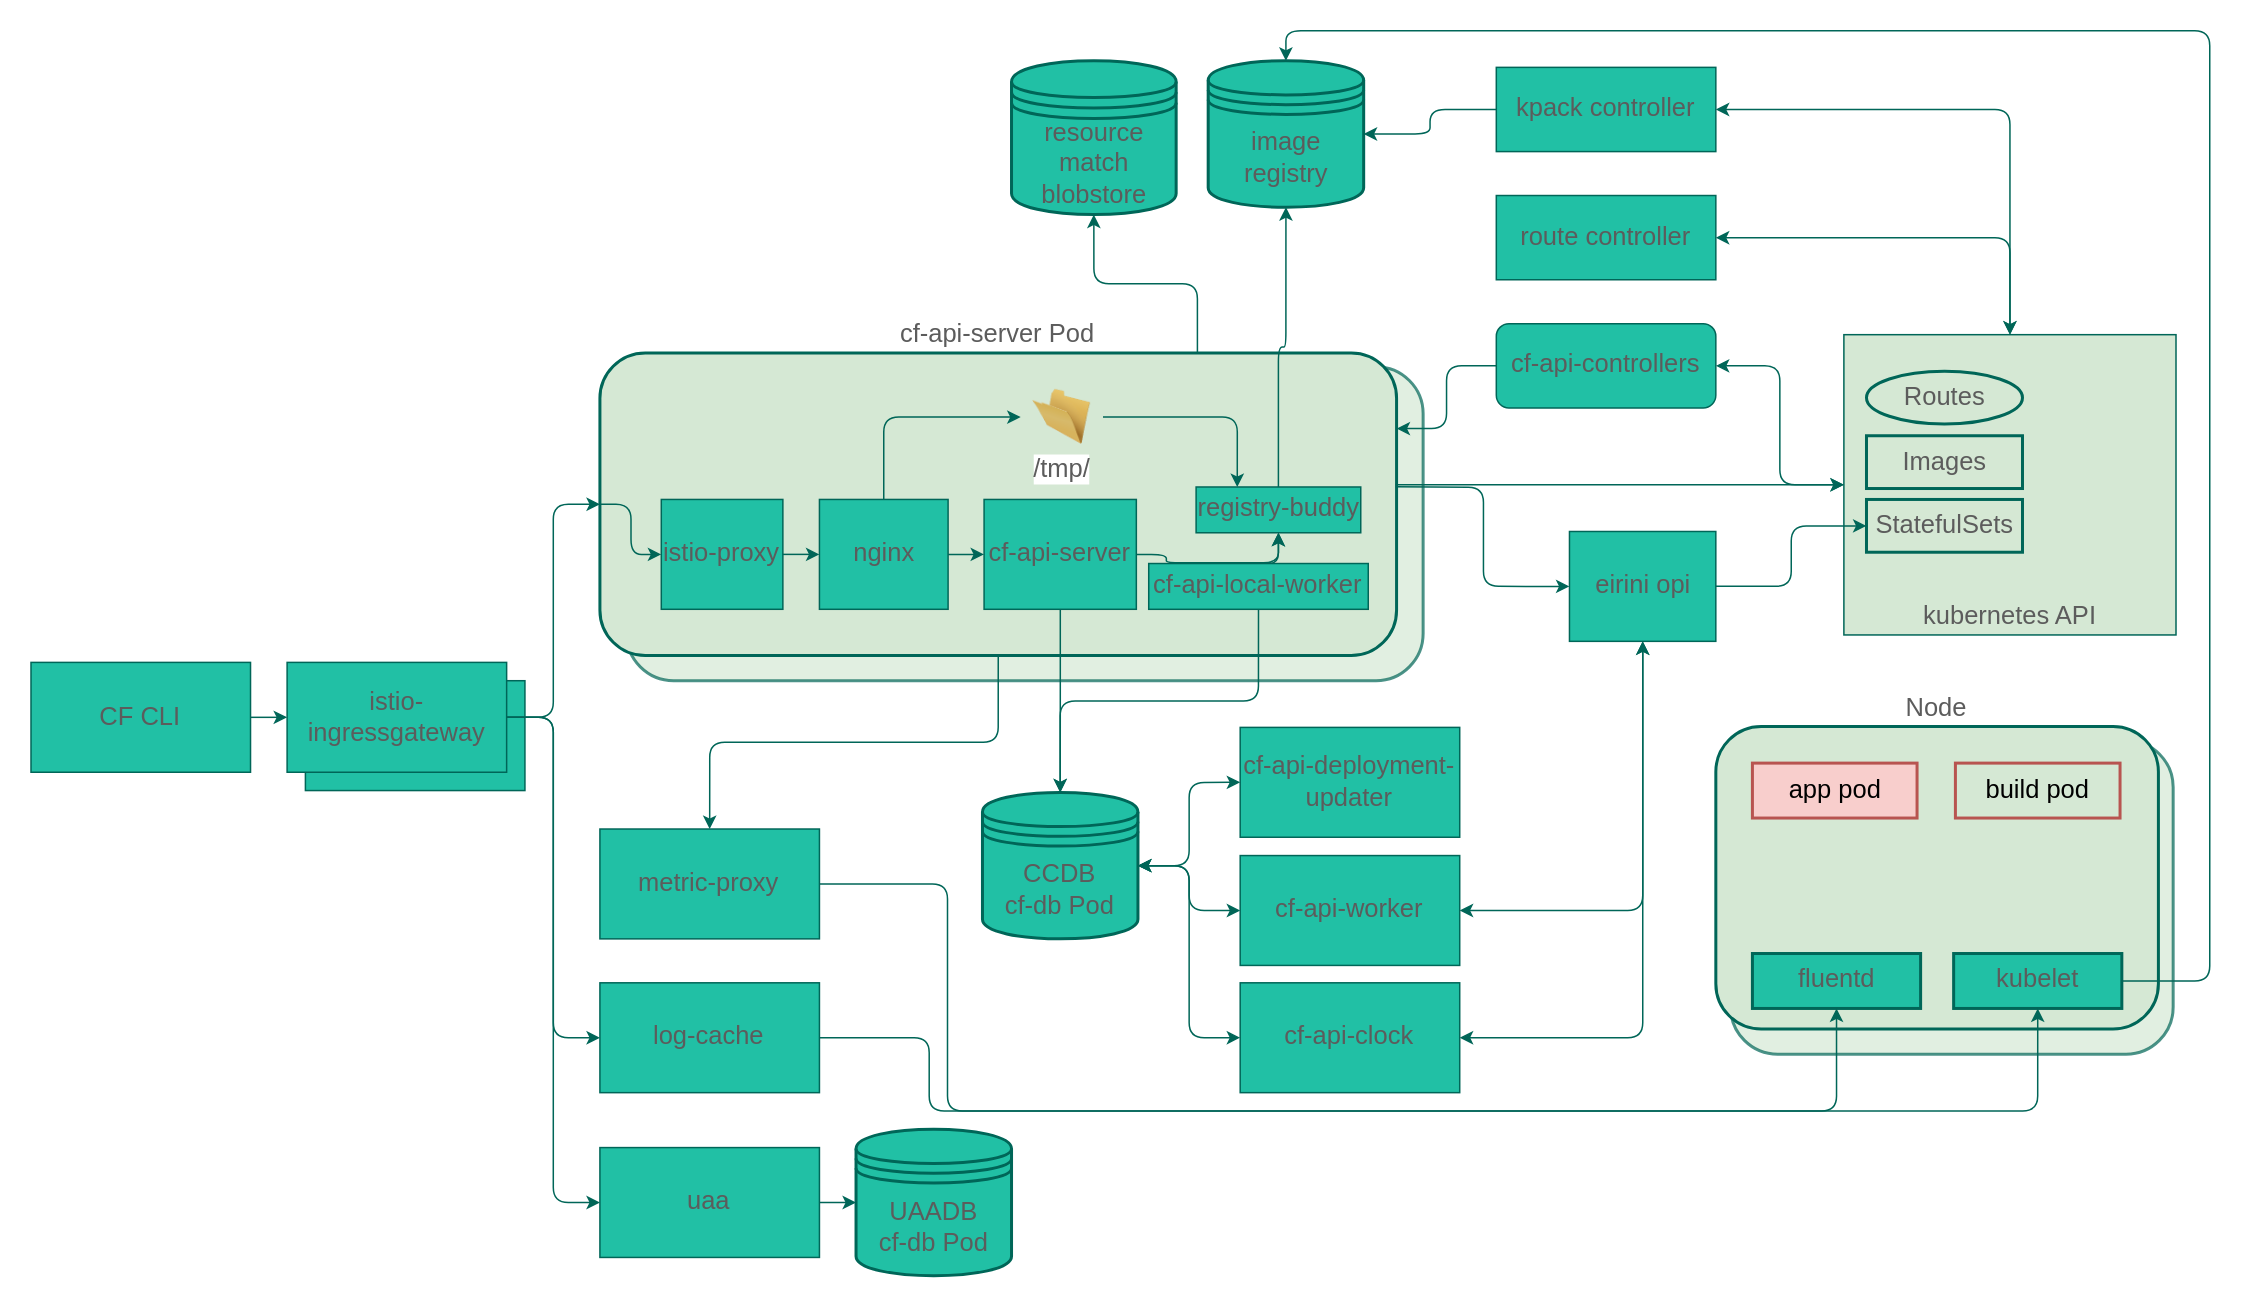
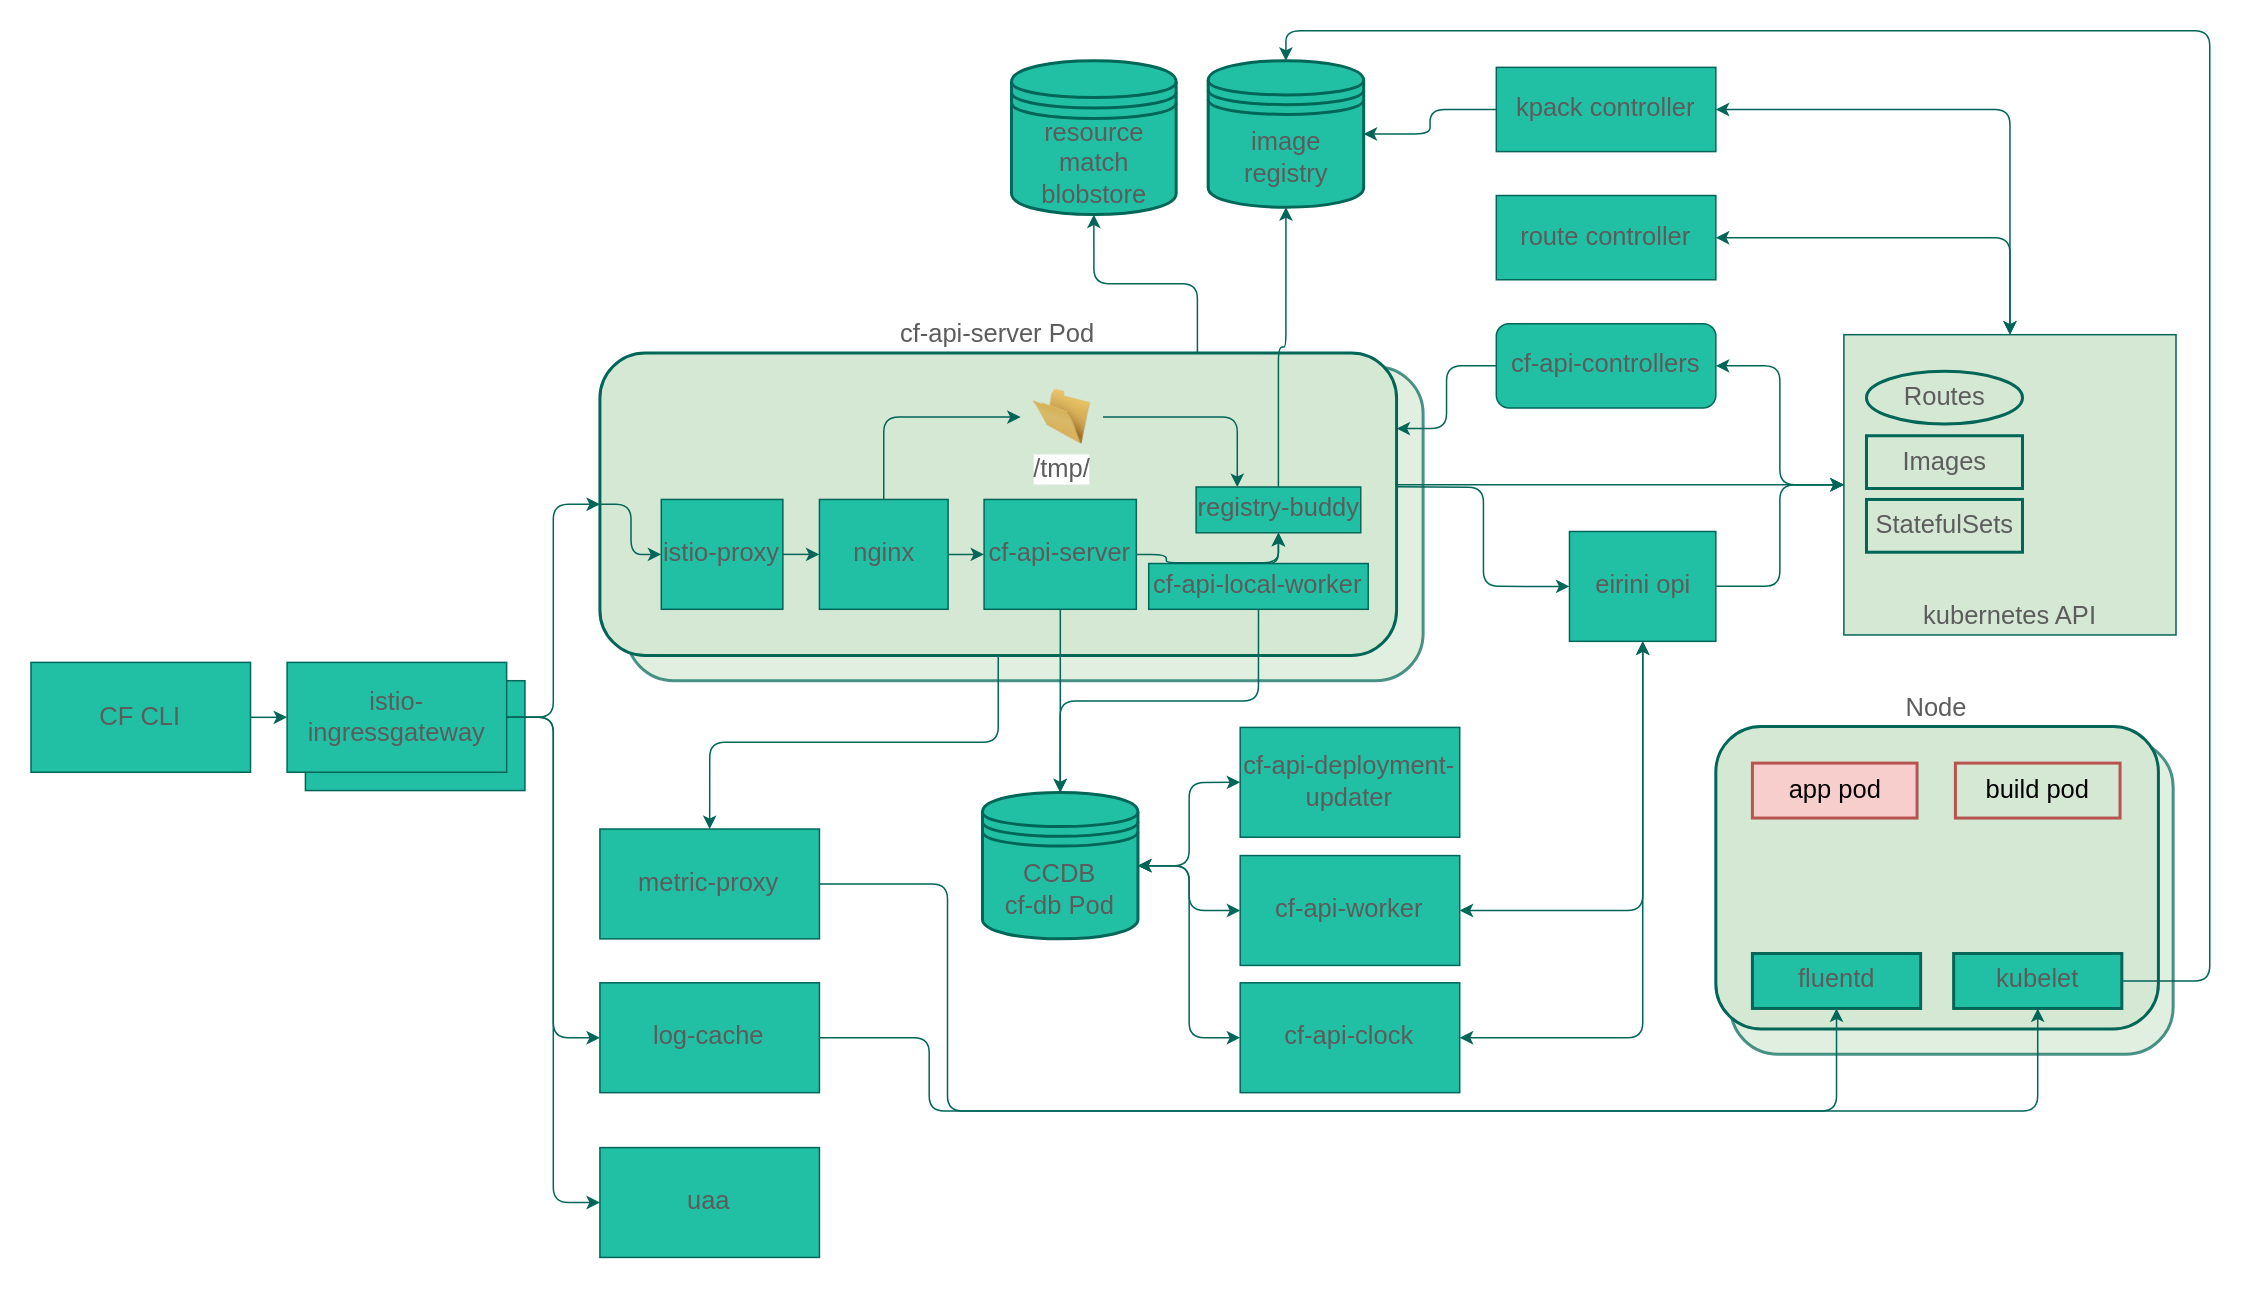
- <mxCell id="65" style="edgeStyle=orthogonalEdgeStyle;rounded=1;sketch=0;orthogonalLoop=1;jettySize=auto;html=1;strokeColor=#006658;fillColor=#21C0A5;fontColor=#5C5C5C;fontSize=17;" edge="1" parent="2" source="35" target="67"><mxGeometry relative="1" as="geometry" /></mxCell>
+ <mxCell id="65" style="edgeStyle=orthogonalEdgeStyle;rounded=1;sketch=0;orthogonalLoop=1;jettySize=auto;html=1;entryX=0;entryY=0.5;entryDx=0;entryDy=0;strokeColor=#006658;fillColor=#21C0A5;fontColor=#5C5C5C;fontSize=17;" edge="1" parent="2" source="35" target="37"><mxGeometry relative="1" as="geometry" /></mxCell>
- <mxCell id="32" style="edgeStyle=orthogonalEdgeStyle;rounded=1;sketch=0;orthogonalLoop=1;jettySize=auto;html=1;strokeColor=#006658;fillColor=#21C0A5;fontColor=#5C5C5C;fontSize=17;" edge="1" parent="2" source="29" target="31"><mxGeometry relative="1" as="geometry" /></mxCell>
- <mxCell id="31" value="UAADB&lt;br style=&quot;font-size: 17px;&quot;&gt;cf-db Pod" style="shape=datastore;whiteSpace=wrap;html=1;rounded=0;shadow=0;glass=0;sketch=0;strokeColor=#006658;strokeWidth=2;fillColor=#21C0A5;fontColor=#5C5C5C;fontSize=17;" vertex="1" parent="2"><mxGeometry x="550.023" y="732.353" width="103.663" height="97.647" as="geometry" /></mxCell>
